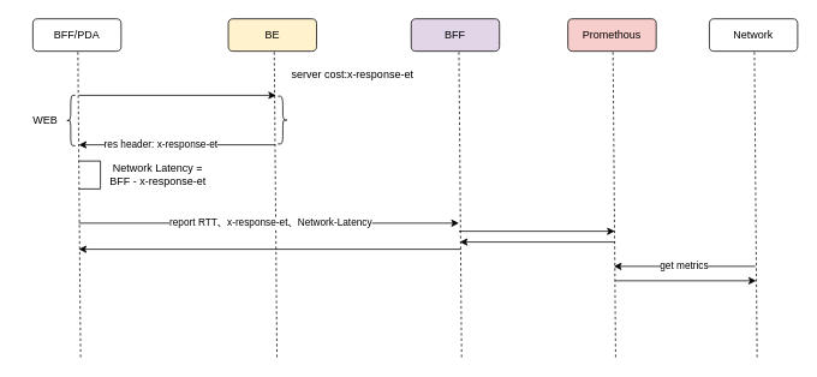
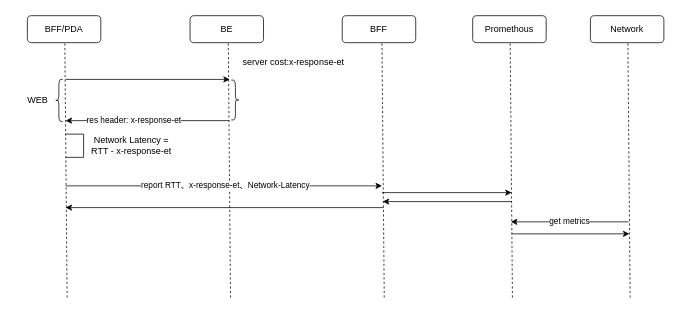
- <mxCell id="3" value="BE" style="rounded=1;whiteSpace=wrap;html=1;fillColor=#fff2cc;" vertex="1" parent="1"><mxGeometry x="253" y="20" width="98" height="36" as="geometry" /></mxCell>
+ <mxCell id="3" value="BE" style="rounded=1;whiteSpace=wrap;html=1;" vertex="1" parent="1"><mxGeometry x="253" y="20" width="98" height="36" as="geometry" /></mxCell>
- <mxCell id="4" value="BFF" style="rounded=1;whiteSpace=wrap;html=1;fillColor=#e1d5e7;" vertex="1" parent="1"><mxGeometry x="456" y="20" width="98" height="36" as="geometry" /></mxCell>
+ <mxCell id="4" value="BFF" style="rounded=1;whiteSpace=wrap;html=1;" vertex="1" parent="1"><mxGeometry x="456" y="20" width="98" height="36" as="geometry" /></mxCell>
- <mxCell id="5" value="Promethous" style="rounded=1;whiteSpace=wrap;html=1;fillColor=#f8cecc;" vertex="1" parent="1"><mxGeometry x="630" y="20" width="98" height="36" as="geometry" /></mxCell>
+ <mxCell id="5" value="Promethous" style="rounded=1;whiteSpace=wrap;html=1;" vertex="1" parent="1"><mxGeometry x="630" y="20" width="98" height="36" as="geometry" /></mxCell>
- <mxCell id="18" value="Network Latency = &lt;br&gt;BFF - x-response-et" style="text;html=1;strokeColor=none;fillColor=none;align=center;verticalAlign=middle;whiteSpace=wrap;rounded=0;" vertex="1" parent="1"><mxGeometry x="93" y="173" width="164" height="39" as="geometry" /></mxCell>
+ <mxCell id="18" value="Network Latency = &lt;br&gt;RTT - x-response-et" style="text;html=1;strokeColor=none;fillColor=none;align=center;verticalAlign=middle;whiteSpace=wrap;rounded=0;" vertex="1" parent="1"><mxGeometry x="93" y="173" width="164" height="39" as="geometry" /></mxCell>
